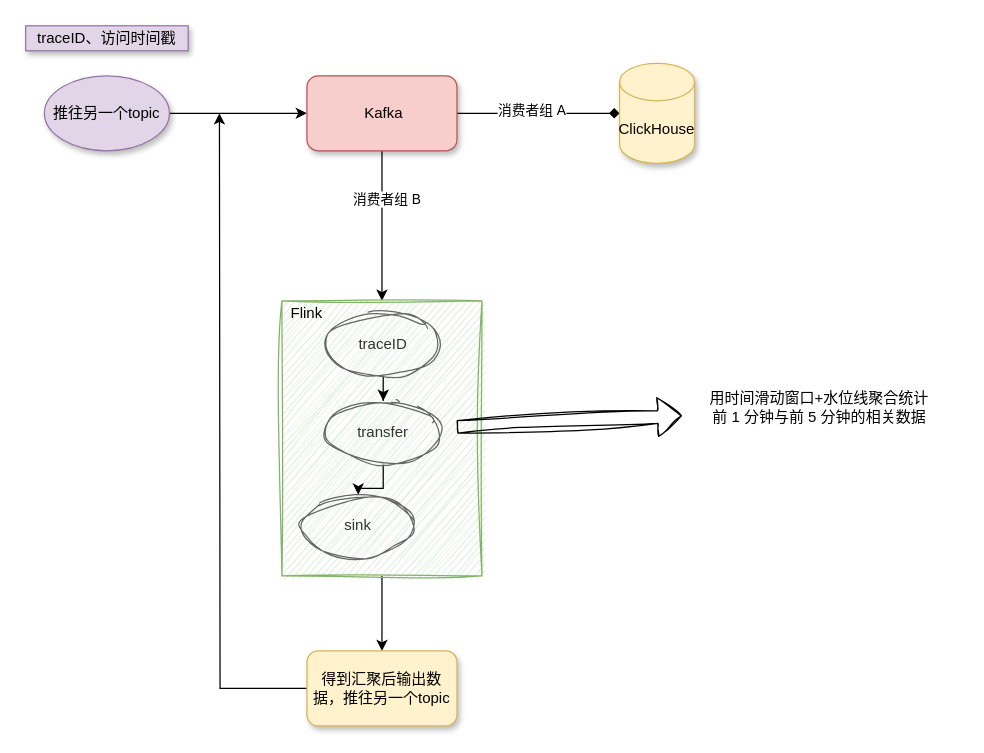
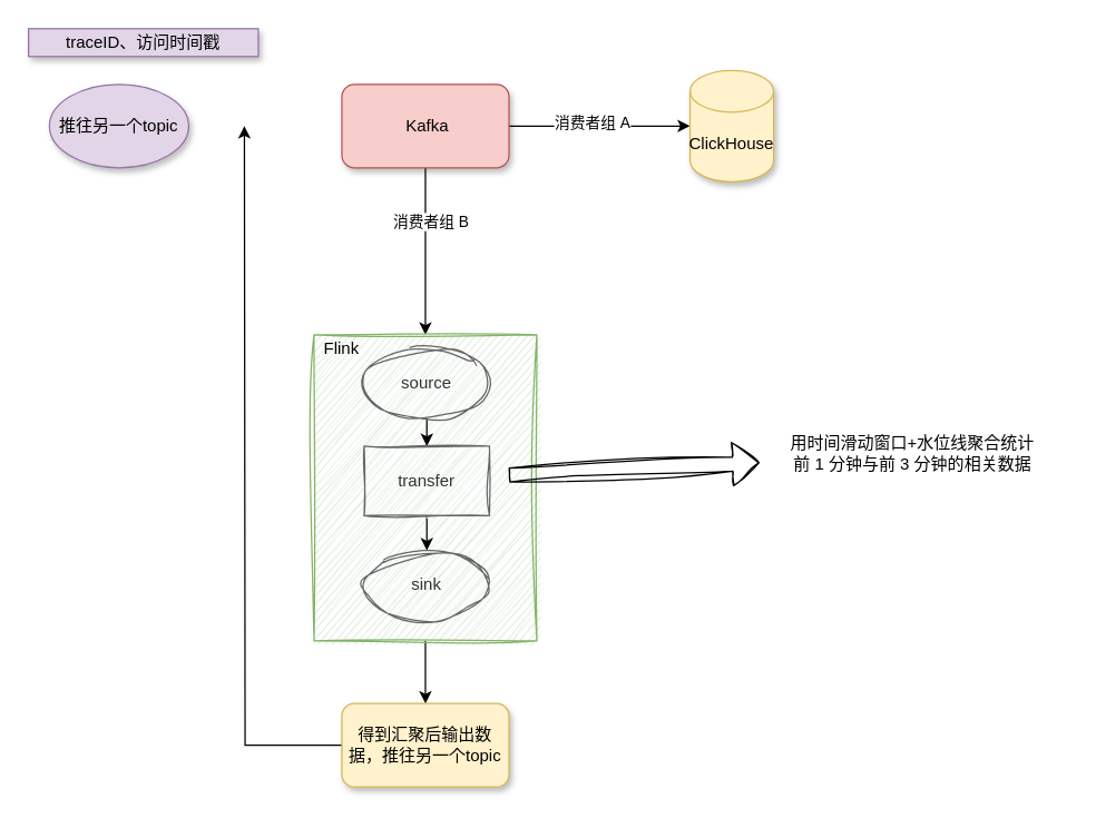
- <mxCell id="12" value="traceID、访问时间戳" style="rounded=0;whiteSpace=wrap;html=1;fillColor=#e1d5e7;strokeColor=#9673a6;shadow=1;" parent="1" vertex="1"><mxGeometry x="20" y="20" width="130" height="20" as="geometry" /></mxCell>
+ <mxCell id="12" value="traceID、访问时间戳" style="rounded=0;whiteSpace=wrap;html=1;fillColor=#e1d5e7;strokeColor=#9673a6;shadow=1;" parent="1" vertex="1"><mxGeometry x="20" y="20" width="165" height="20" as="geometry" /></mxCell>
- <mxCell id="2" style="edgeStyle=orthogonalEdgeStyle;rounded=0;orthogonalLoop=1;jettySize=auto;html=1;entryX=0;entryY=0.5;entryDx=0;entryDy=0;" parent="1" source="3" target="8" edge="1"><mxGeometry relative="1" as="geometry" /></mxCell>
- <mxCell id="4" style="edgeStyle=orthogonalEdgeStyle;rounded=0;orthogonalLoop=1;jettySize=auto;html=1;endArrow=diamond;" parent="1" source="8" target="9" edge="1"><mxGeometry relative="1" as="geometry"><mxPoint x="415" y="90" as="targetPoint" /></mxGeometry></mxCell>
+ <mxCell id="4" style="edgeStyle=orthogonalEdgeStyle;rounded=0;orthogonalLoop=1;jettySize=auto;html=1;" parent="1" source="8" target="9" edge="1"><mxGeometry relative="1" as="geometry"><mxPoint x="415" y="90" as="targetPoint" /></mxGeometry></mxCell>
- <mxCell id="17" value="traceID" style="ellipse;whiteSpace=wrap;html=1;fillColor=#f5f5f5;fontColor=#333333;strokeColor=#666666;shadow=0;sketch=1;curveFitting=1;jiggle=2;" parent="1" vertex="1"><mxGeometry x="261" y="250" width="90" height="50" as="geometry" /></mxCell>
+ <mxCell id="17" value="source" style="ellipse;whiteSpace=wrap;html=1;fillColor=#f5f5f5;fontColor=#333333;strokeColor=#666666;shadow=0;sketch=1;curveFitting=1;jiggle=2;" parent="1" vertex="1"><mxGeometry x="261" y="250" width="90" height="50" as="geometry" /></mxCell>
- <mxCell id="22" value="用时间滑动窗口+水位线聚合统计&lt;br&gt;前 1 分钟与前 5 分钟的相关数据" style="text;html=1;align=center;verticalAlign=middle;whiteSpace=wrap;rounded=0;" parent="1" vertex="1"><mxGeometry x="545" y="300" width="220" height="50" as="geometry" /></mxCell>
+ <mxCell id="22" value="用时间滑动窗口+水位线聚合统计&lt;br&gt;前 1 分钟与前 3 分钟的相关数据" style="text;html=1;align=center;verticalAlign=middle;whiteSpace=wrap;rounded=0;" parent="1" vertex="1"><mxGeometry x="545" y="300" width="220" height="50" as="geometry" /></mxCell>
- <mxCell id="19" value="transfer" style="ellipse;whiteSpace=wrap;html=1;fillColor=#f5f5f5;fontColor=#333333;strokeColor=#666666;shadow=0;sketch=1;curveFitting=1;jiggle=2;" parent="1" vertex="1"><mxGeometry x="261" y="320" width="90" height="50" as="geometry" /></mxCell>
+ <mxCell id="19" value="transfer" style="whiteSpace=wrap;html=1;fillColor=#f5f5f5;fontColor=#333333;strokeColor=#666666;shadow=0;sketch=1;curveFitting=1;jiggle=2;rounded=0;" parent="1" vertex="1"><mxGeometry x="261" y="320" width="90" height="50" as="geometry" /></mxCell>
- <mxCell id="20" value="sink" style="ellipse;whiteSpace=wrap;html=1;fillColor=#f5f5f5;fontColor=#333333;strokeColor=#666666;shadow=0;sketch=1;curveFitting=1;jiggle=2;" parent="1" vertex="1"><mxGeometry x="241" y="395" width="90" height="50" as="geometry" /></mxCell>
+ <mxCell id="20" value="sink" style="ellipse;whiteSpace=wrap;html=1;fillColor=#f5f5f5;fontColor=#333333;strokeColor=#666666;shadow=0;sketch=1;curveFitting=1;jiggle=2;" parent="1" vertex="1"><mxGeometry x="261" y="395" width="90" height="50" as="geometry" /></mxCell>
- <mxCell id="15" value="得到汇聚后输出数据，推往另一个topic" style="rounded=1;whiteSpace=wrap;html=1;fillColor=#fff2cc;strokeColor=#d6b656;shadow=1;" parent="1" vertex="1"><mxGeometry x="245" y="520" width="120" height="60" as="geometry" /></mxCell>
+ <mxCell id="15" value="得到汇聚后输出数据，推往另一个topic" style="rounded=1;whiteSpace=wrap;html=1;fillColor=#fff2cc;strokeColor=#d6b656;shadow=1;" parent="1" vertex="1"><mxGeometry x="245" y="505" width="120" height="60" as="geometry" /></mxCell>
